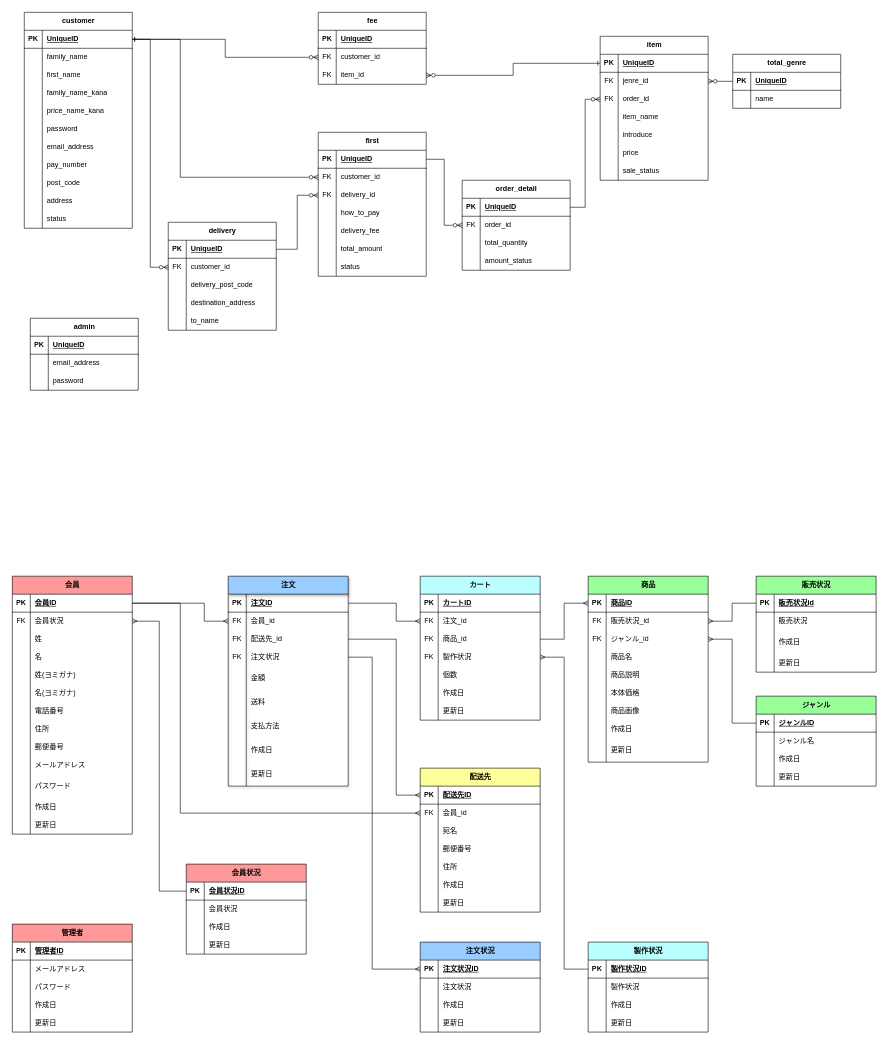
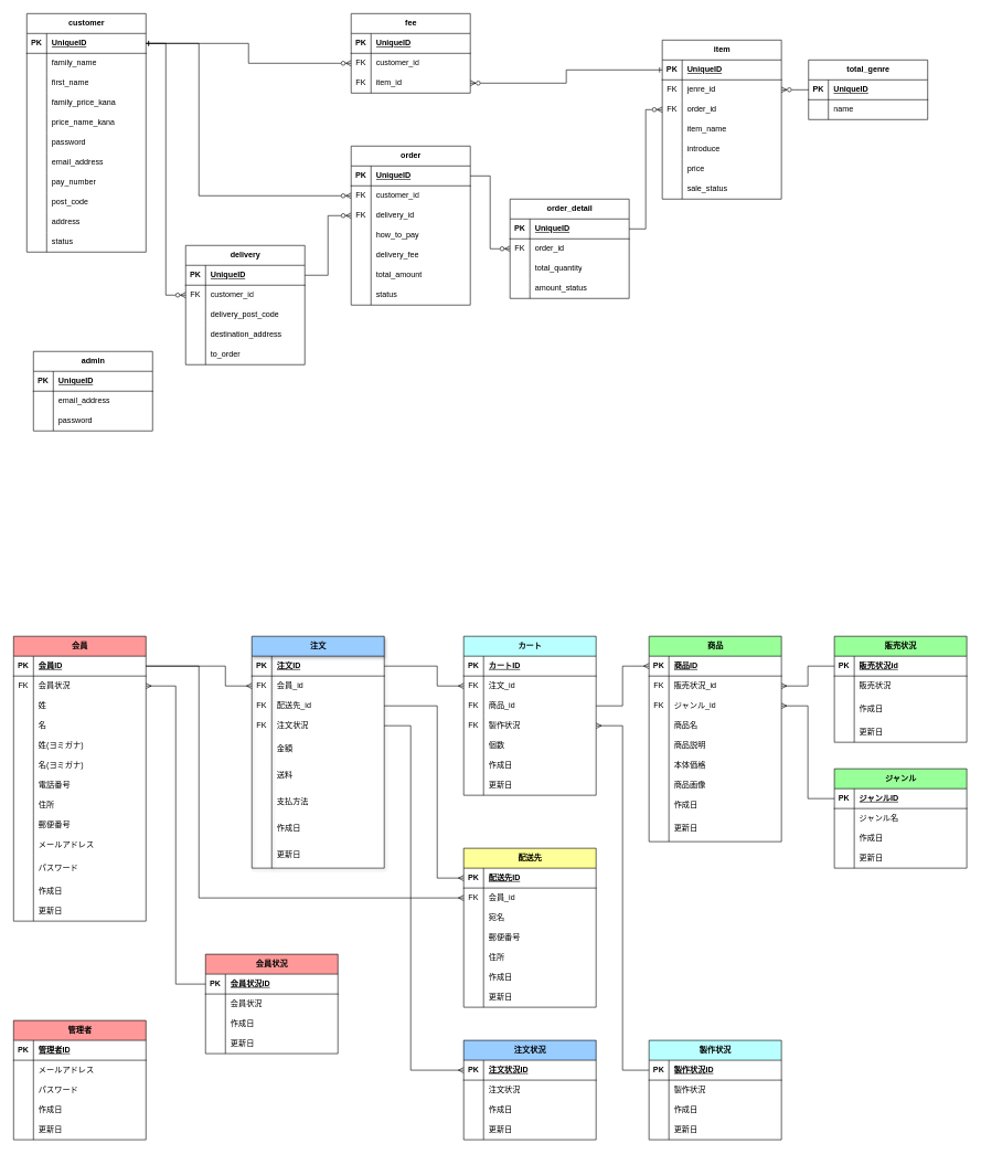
- <mxCell id="14" value="&lt;span style=&quot;color: rgb(0, 0, 0); font-family: Helvetica; font-size: 12px; font-style: normal; font-variant-ligatures: normal; font-variant-caps: normal; font-weight: 400; letter-spacing: normal; orphans: 2; text-align: left; text-indent: 0px; text-transform: none; widows: 2; word-spacing: 0px; -webkit-text-stroke-width: 0px; background-color: rgb(251, 251, 251); text-decoration-thickness: initial; text-decoration-style: initial; text-decoration-color: initial; float: none; display: inline !important;&quot;&gt;family_name_kana&lt;/span&gt;" style="shape=partialRectangle;connectable=0;fillColor=none;top=0;left=0;bottom=0;right=0;align=left;spacingLeft=6;overflow=hidden;whiteSpace=wrap;html=1;" parent="12" vertex="1"><mxGeometry x="30" width="150" height="30" as="geometry"><mxRectangle width="150" height="30" as="alternateBounds" /></mxGeometry></mxCell>
+ <mxCell id="14" value="&lt;span style=&quot;color: rgb(0, 0, 0); font-family: Helvetica; font-size: 12px; font-style: normal; font-variant-ligatures: normal; font-variant-caps: normal; font-weight: 400; letter-spacing: normal; orphans: 2; text-align: left; text-indent: 0px; text-transform: none; widows: 2; word-spacing: 0px; -webkit-text-stroke-width: 0px; background-color: rgb(251, 251, 251); text-decoration-thickness: initial; text-decoration-style: initial; text-decoration-color: initial; float: none; display: inline !important;&quot;&gt;family_price_kana&lt;/span&gt;" style="shape=partialRectangle;connectable=0;fillColor=none;top=0;left=0;bottom=0;right=0;align=left;spacingLeft=6;overflow=hidden;whiteSpace=wrap;html=1;" parent="12" vertex="1"><mxGeometry x="30" width="150" height="30" as="geometry"><mxRectangle width="150" height="30" as="alternateBounds" /></mxGeometry></mxCell>
- <mxCell id="84" value="first" style="shape=table;startSize=30;container=1;collapsible=1;childLayout=tableLayout;fixedRows=1;rowLines=0;fontStyle=1;align=center;resizeLast=1;html=1;" parent="1" vertex="1"><mxGeometry x="530" y="220" width="180" height="240" as="geometry" /></mxCell>
+ <mxCell id="84" value="order" style="shape=table;startSize=30;container=1;collapsible=1;childLayout=tableLayout;fixedRows=1;rowLines=0;fontStyle=1;align=center;resizeLast=1;html=1;" parent="1" vertex="1"><mxGeometry x="530" y="220" width="180" height="240" as="geometry" /></mxCell>
- <mxCell id="51" value="&lt;meta charset=&quot;utf-8&quot;&gt;&lt;span style=&quot;color: rgb(0, 0, 0); font-family: Helvetica; font-size: 12px; font-style: normal; font-variant-ligatures: normal; font-variant-caps: normal; font-weight: 400; letter-spacing: normal; orphans: 2; text-align: left; text-indent: 0px; text-transform: none; widows: 2; word-spacing: 0px; -webkit-text-stroke-width: 0px; background-color: rgb(251, 251, 251); text-decoration-thickness: initial; text-decoration-style: initial; text-decoration-color: initial; float: none; display: inline !important;&quot;&gt;to_name&lt;/span&gt;" style="shape=partialRectangle;connectable=0;fillColor=none;top=0;left=0;bottom=0;right=0;align=left;spacingLeft=6;overflow=hidden;whiteSpace=wrap;html=1;" parent="49" vertex="1"><mxGeometry x="30" width="150" height="30" as="geometry"><mxRectangle width="150" height="30" as="alternateBounds" /></mxGeometry></mxCell>
+ <mxCell id="51" value="&lt;meta charset=&quot;utf-8&quot;&gt;&lt;span style=&quot;color: rgb(0, 0, 0); font-family: Helvetica; font-size: 12px; font-style: normal; font-variant-ligatures: normal; font-variant-caps: normal; font-weight: 400; letter-spacing: normal; orphans: 2; text-align: left; text-indent: 0px; text-transform: none; widows: 2; word-spacing: 0px; -webkit-text-stroke-width: 0px; background-color: rgb(251, 251, 251); text-decoration-thickness: initial; text-decoration-style: initial; text-decoration-color: initial; float: none; display: inline !important;&quot;&gt;to_order&lt;/span&gt;" style="shape=partialRectangle;connectable=0;fillColor=none;top=0;left=0;bottom=0;right=0;align=left;spacingLeft=6;overflow=hidden;whiteSpace=wrap;html=1;" parent="49" vertex="1"><mxGeometry x="30" width="150" height="30" as="geometry"><mxRectangle width="150" height="30" as="alternateBounds" /></mxGeometry></mxCell>
